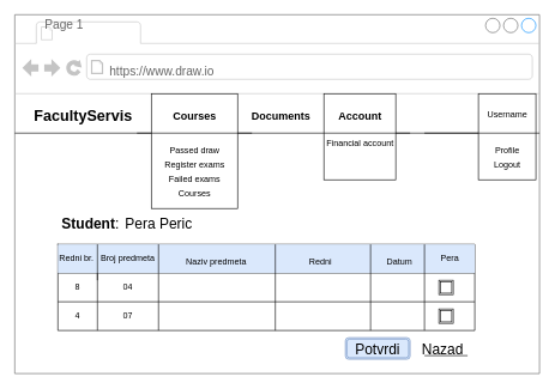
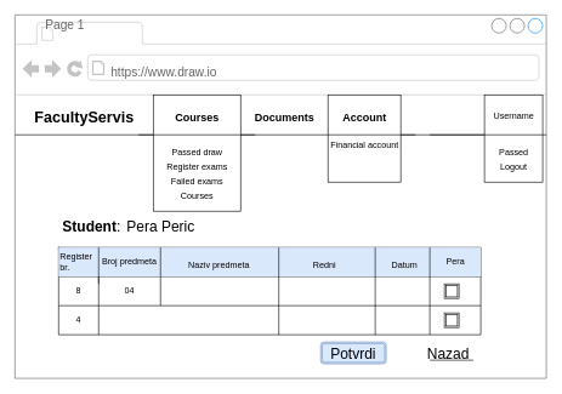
- <mxCell id="51" value="Profile" style="text;html=1;align=center;verticalAlign=middle;resizable=0;points=[];autosize=1;" vertex="1" parent="2"><mxGeometry x="660" y="180" width="50" height="20" as="geometry" /></mxCell>
+ <mxCell id="51" value="Passed" style="text;html=1;align=center;verticalAlign=middle;resizable=0;points=[];autosize=1;" vertex="1" parent="2"><mxGeometry x="660" y="180" width="50" height="20" as="geometry" /></mxCell>
- <mxCell id="7" value="Redni br." style="shape=partialRectangle;html=1;whiteSpace=wrap;connectable=0;fillColor=none;top=0;left=0;bottom=0;right=0;overflow=hidden;align=left;" parent="6" vertex="1"><mxGeometry width="55" height="40" as="geometry" /></mxCell>
+ <mxCell id="7" value="Register br." style="shape=partialRectangle;html=1;whiteSpace=wrap;connectable=0;fillColor=none;top=0;left=0;bottom=0;right=0;overflow=hidden;align=left;" parent="6" vertex="1"><mxGeometry width="55" height="40" as="geometry" /></mxCell>
- <mxCell id="16" value="07" style="shape=partialRectangle;html=1;whiteSpace=wrap;connectable=0;fillColor=none;top=0;left=0;bottom=0;right=0;overflow=hidden;" parent="14" vertex="1"><mxGeometry x="55" width="85" height="40" as="geometry" /></mxCell>
- <mxCell id="33" value="Potvrdi" style="shape=ext;double=1;rounded=1;whiteSpace=wrap;html=1;strokeWidth=1;fontSize=20;align=center;fillColor=#dae8fc;strokeColor=#6c8ebf;" parent="2" vertex="1"><mxGeometry x="460" y="450" width="90" height="30" as="geometry" /></mxCell>
+ <mxCell id="33" value="Potvrdi" style="shape=ext;double=1;rounded=1;whiteSpace=wrap;html=1;strokeWidth=1;fontSize=20;align=center;fillColor=#dae8fc;strokeColor=#6c8ebf;" parent="2" vertex="1"><mxGeometry x="420" y="450" width="90" height="30" as="geometry" /></mxCell>
